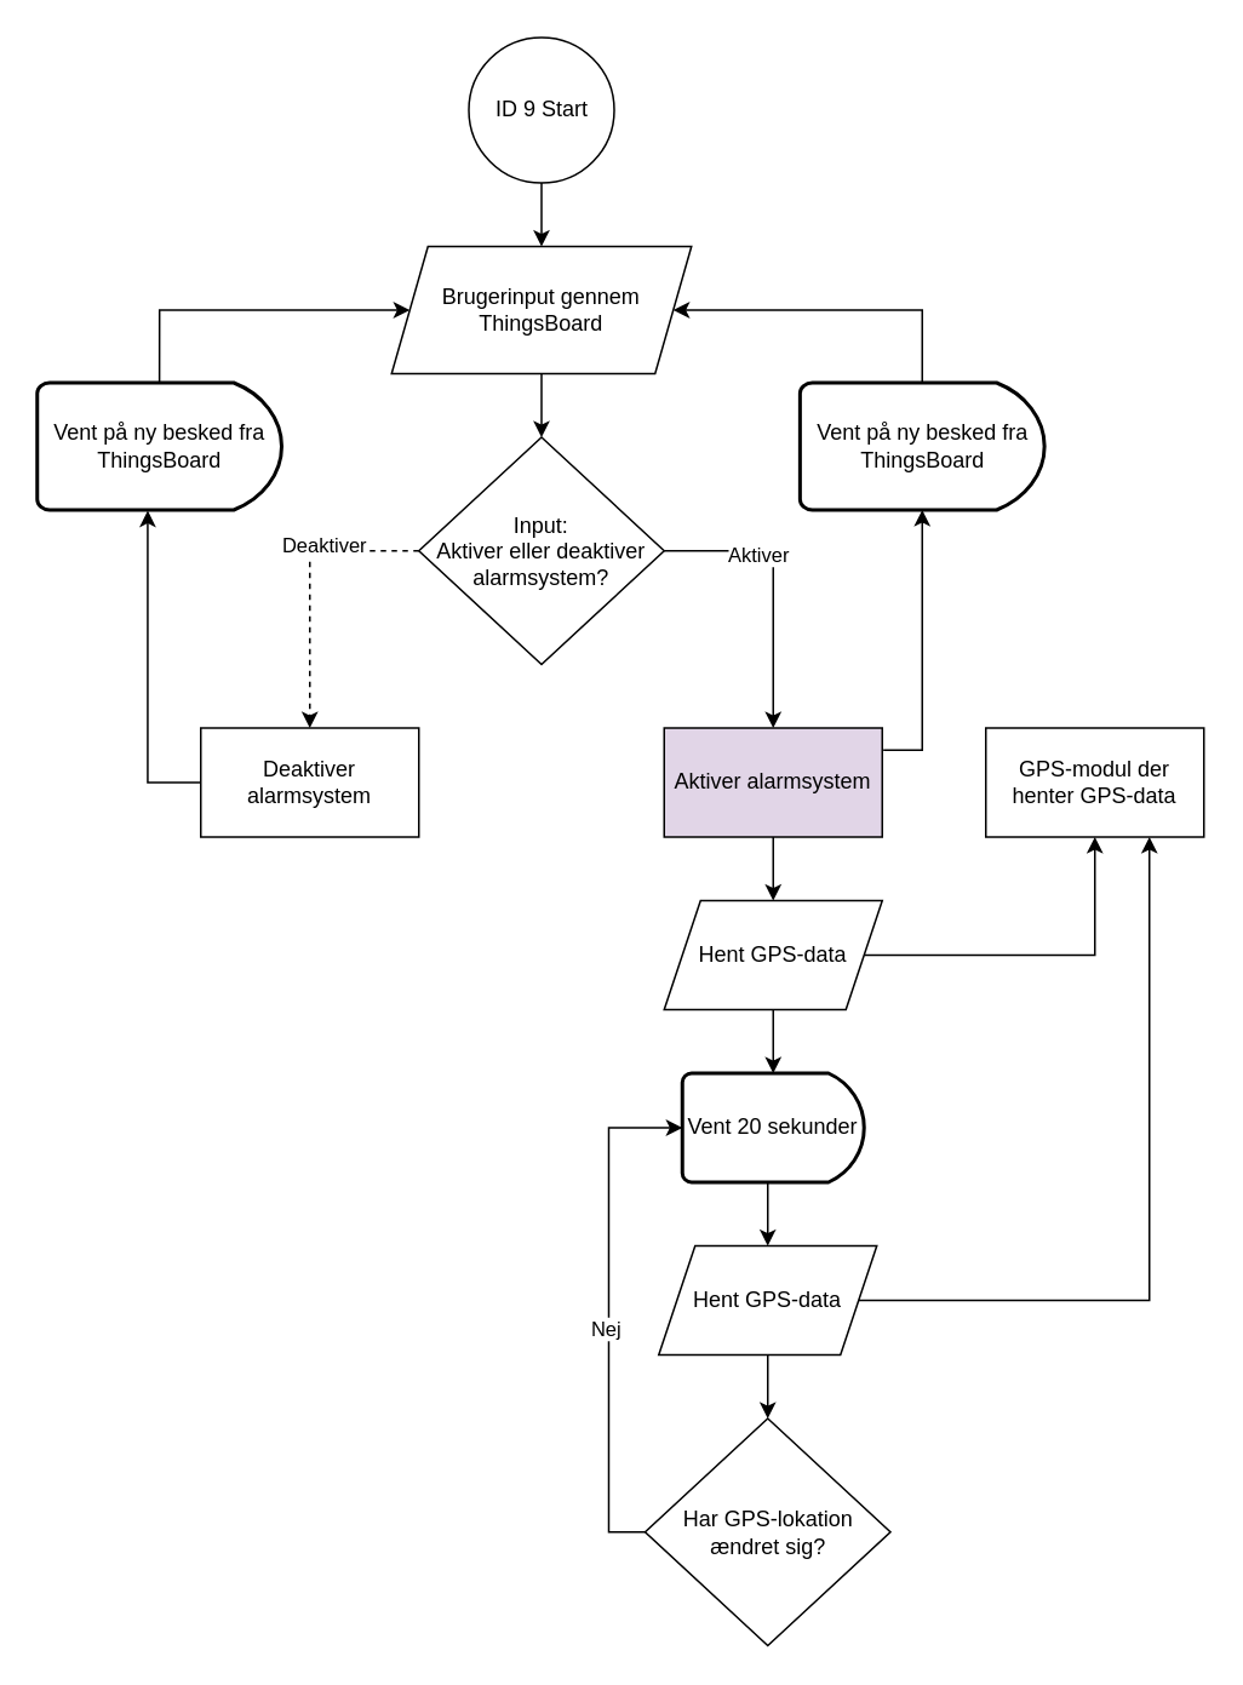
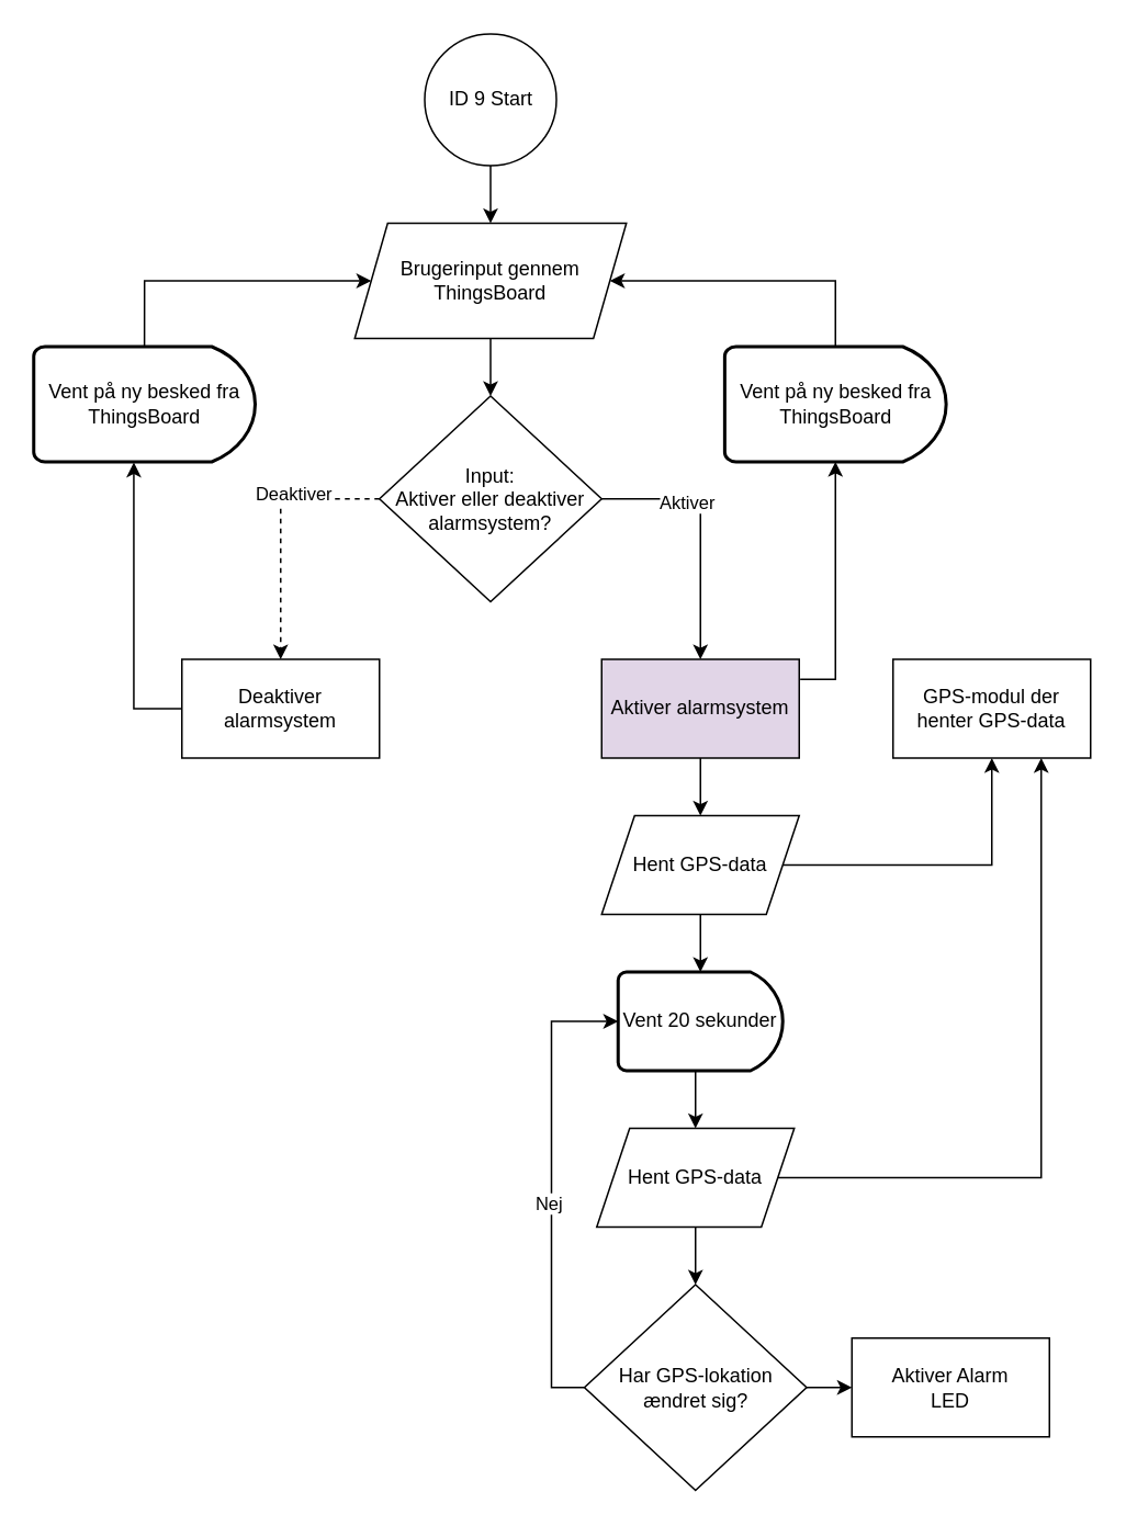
+ <mxCell id="29" style="edgeStyle=orthogonalEdgeStyle;rounded=0;orthogonalLoop=1;jettySize=auto;html=1;exitX=1;exitY=0.5;exitDx=0;exitDy=0;entryX=0;entryY=0.5;entryDx=0;entryDy=0;" parent="1" source="30" target="33" edge="1"><mxGeometry relative="1" as="geometry" /></mxCell>
+ <mxCell id="33" value="&lt;div&gt;Aktiver Alarm&lt;/div&gt;&lt;div&gt;LED&lt;br&gt;&lt;/div&gt;" style="rounded=0;whiteSpace=wrap;html=1;" parent="1" vertex="1"><mxGeometry x="517" y="812.5" width="120" height="60" as="geometry" /></mxCell>
